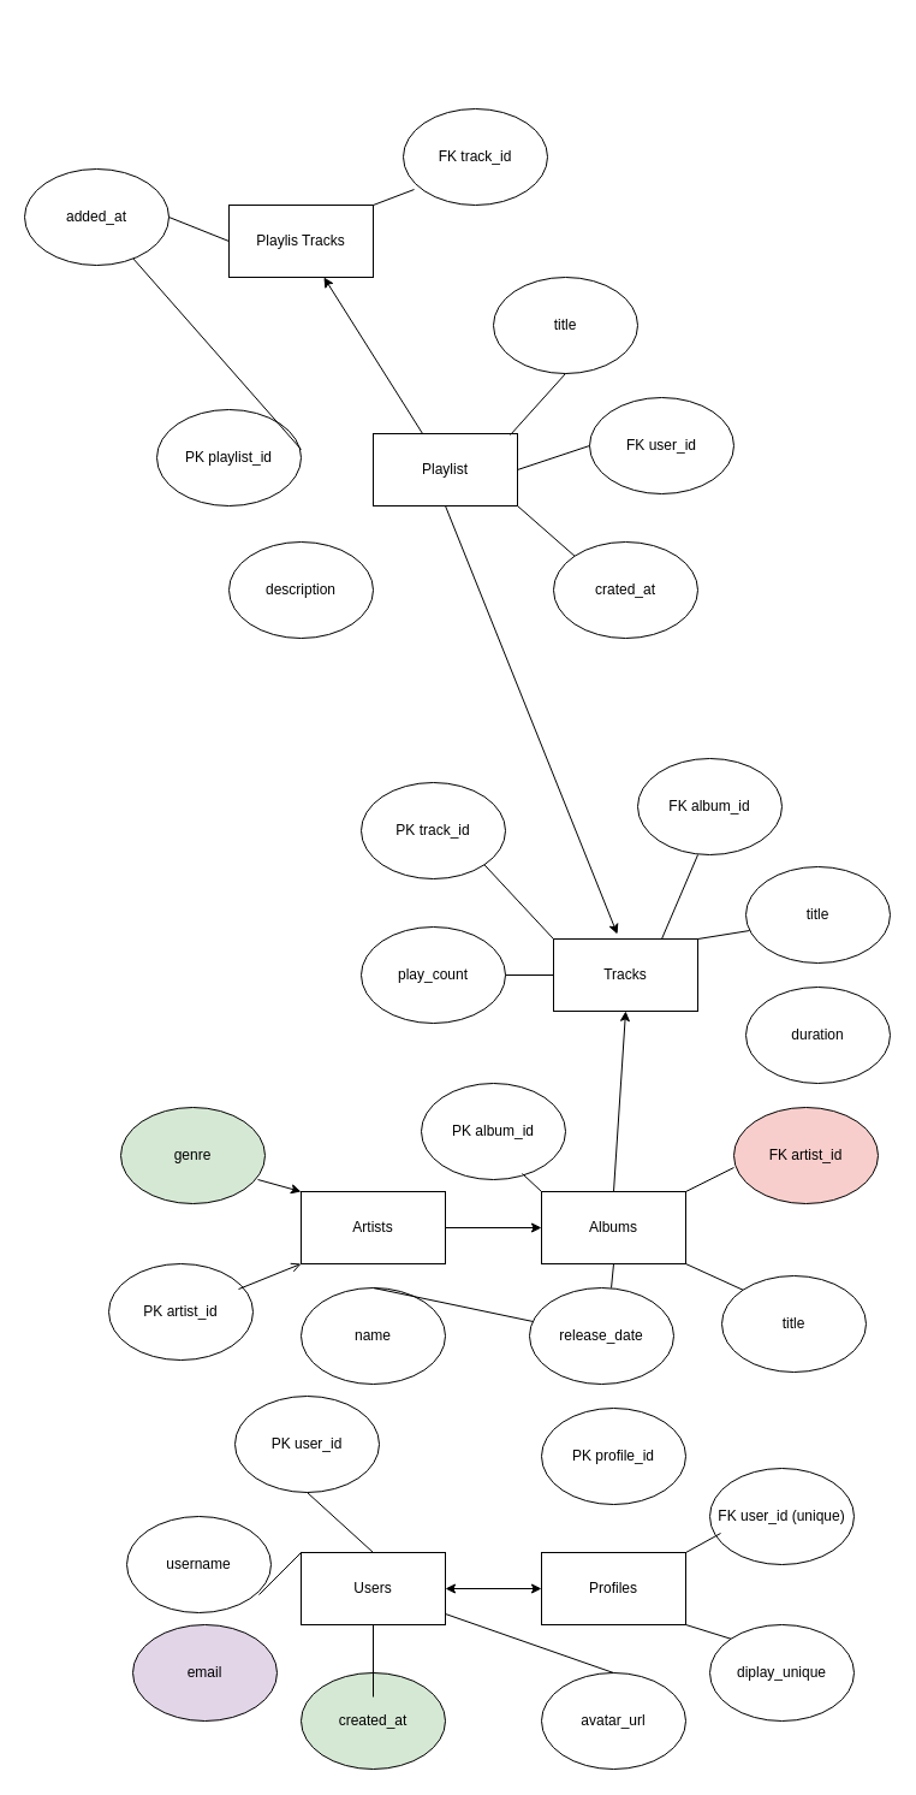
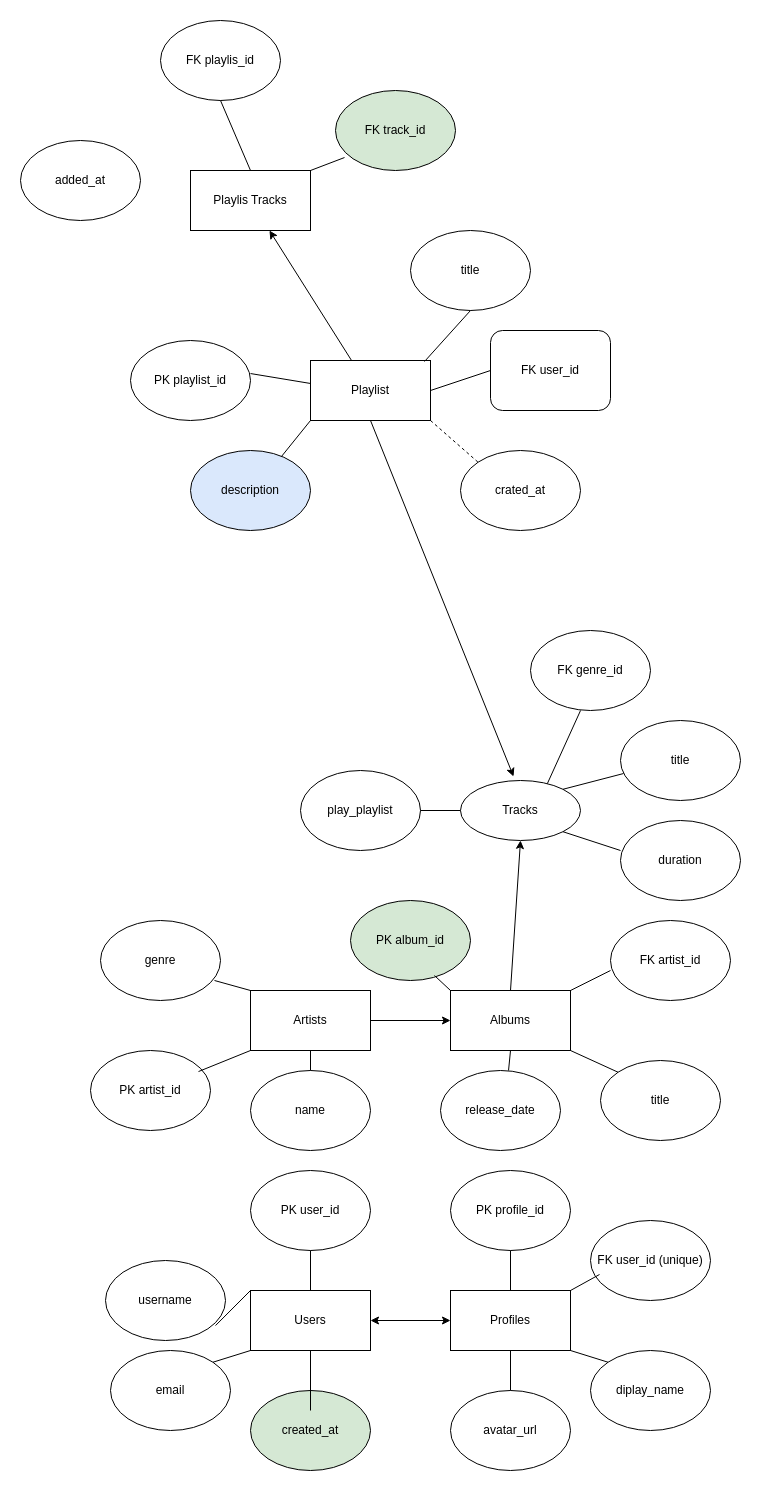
+ <mxCell id="65" value="FK playlis_id" style="ellipse;whiteSpace=wrap;html=1;" vertex="1" parent="1"><mxGeometry x="160" y="20" width="120" height="80" as="geometry" /></mxCell>
- <mxCell id="66" value="FK track_id" style="ellipse;whiteSpace=wrap;html=1;" vertex="1" parent="1"><mxGeometry x="335" y="90" width="120" height="80" as="geometry" /></mxCell>
+ <mxCell id="66" value="FK track_id" style="ellipse;whiteSpace=wrap;html=1;fillColor=#d5e8d4;" vertex="1" parent="1"><mxGeometry x="335" y="90" width="120" height="80" as="geometry" /></mxCell>
+ <mxCell id="68" value="" style="endArrow=none;html=1;entryX=0.5;entryY=1;entryDx=0;entryDy=0;exitX=0.5;exitY=0;exitDx=0;exitDy=0;" edge="1" parent="1" source="63" target="65"><mxGeometry width="50" height="50" relative="1" as="geometry"><mxPoint x="190" y="150" as="sourcePoint" /><mxPoint x="240" y="100" as="targetPoint" /></mxGeometry></mxCell>
- <mxCell id="67" value="" style="endArrow=none;html=1;entryX=0;entryY=0.5;entryDx=0;entryDy=0;exitX=1;exitY=0.5;exitDx=0;exitDy=0;" edge="1" parent="1" source="64" target="63"><mxGeometry width="50" height="50" relative="1" as="geometry"><mxPoint x="140" y="210" as="sourcePoint" /><mxPoint x="190" y="160" as="targetPoint" /></mxGeometry></mxCell>
- <mxCell id="36" value="" style="endArrow=none;html=1;exitX=1;exitY=0.413;exitDx=0;exitDy=0;exitPerimeter=0;" edge="1" parent="1" source="29" target="64"><mxGeometry width="50" height="50" relative="1" as="geometry"><mxPoint x="260" y="410" as="sourcePoint" /><mxPoint x="310" y="360" as="targetPoint" /></mxGeometry></mxCell>
+ <mxCell id="36" value="" style="endArrow=none;html=1;entryX=0;entryY=0.383;entryDx=0;entryDy=0;entryPerimeter=0;exitX=1;exitY=0.413;exitDx=0;exitDy=0;exitPerimeter=0;" edge="1" parent="1" source="29" target="26"><mxGeometry width="50" height="50" relative="1" as="geometry"><mxPoint x="260" y="410" as="sourcePoint" /><mxPoint x="310" y="360" as="targetPoint" /></mxGeometry></mxCell>
- <mxCell id="28" value="FK user_id" style="ellipse;whiteSpace=wrap;html=1;" vertex="1" parent="1"><mxGeometry x="490" y="330" width="120" height="80" as="geometry" /></mxCell>
+ <mxCell id="28" value="FK user_id" style="whiteSpace=wrap;html=1;rounded=1;" vertex="1" parent="1"><mxGeometry x="490" y="330" width="120" height="80" as="geometry" /></mxCell>
+ <mxCell id="35" value="" style="endArrow=none;html=1;entryX=0;entryY=1;entryDx=0;entryDy=0;exitX=0.758;exitY=0.075;exitDx=0;exitDy=0;exitPerimeter=0;" edge="1" parent="1" source="27" target="26"><mxGeometry width="50" height="50" relative="1" as="geometry"><mxPoint x="270" y="460" as="sourcePoint" /><mxPoint x="320" y="410" as="targetPoint" /></mxGeometry></mxCell>
- <mxCell id="33" value="" style="endArrow=none;html=1;entryX=0;entryY=0;entryDx=0;entryDy=0;exitX=1;exitY=1;exitDx=0;exitDy=0;" edge="1" parent="1" source="26" target="31"><mxGeometry width="50" height="50" relative="1" as="geometry"><mxPoint x="430" y="470" as="sourcePoint" /><mxPoint x="480" y="420" as="targetPoint" /></mxGeometry></mxCell>
+ <mxCell id="33" value="" style="endArrow=none;html=1;entryX=0;entryY=0;entryDx=0;entryDy=0;exitX=1;exitY=1;exitDx=0;exitDy=0;dashed=1;" edge="1" parent="1" source="26" target="31"><mxGeometry width="50" height="50" relative="1" as="geometry"><mxPoint x="430" y="470" as="sourcePoint" /><mxPoint x="480" y="420" as="targetPoint" /></mxGeometry></mxCell>
- <mxCell id="27" value="description" style="ellipse;whiteSpace=wrap;html=1;" vertex="1" parent="1"><mxGeometry x="190" y="450" width="120" height="80" as="geometry" /></mxCell>
+ <mxCell id="27" value="description" style="ellipse;whiteSpace=wrap;html=1;fillColor=#dae8fc;" vertex="1" parent="1"><mxGeometry x="190" y="450" width="120" height="80" as="geometry" /></mxCell>
- <mxCell id="55" value="FK album_id" style="ellipse;whiteSpace=wrap;html=1;" vertex="1" parent="1"><mxGeometry x="530" y="630" width="120" height="80" as="geometry" /></mxCell>
+ <mxCell id="55" value="FK genre_id" style="ellipse;whiteSpace=wrap;html=1;" vertex="1" parent="1"><mxGeometry x="530" y="630" width="120" height="80" as="geometry" /></mxCell>
- <mxCell id="53" value="PK track_id" style="ellipse;whiteSpace=wrap;html=1;" vertex="1" parent="1"><mxGeometry x="300" y="650" width="120" height="80" as="geometry" /></mxCell>
- <mxCell id="59" value="" style="endArrow=none;html=1;entryX=1;entryY=1;entryDx=0;entryDy=0;exitX=0;exitY=0;exitDx=0;exitDy=0;" edge="1" parent="1" source="7" target="53"><mxGeometry width="50" height="50" relative="1" as="geometry"><mxPoint x="370" y="890" as="sourcePoint" /><mxPoint x="420" y="840" as="targetPoint" /></mxGeometry></mxCell>
- <mxCell id="52" value="play_count" style="ellipse;whiteSpace=wrap;html=1;" vertex="1" parent="1"><mxGeometry x="300" y="770" width="120" height="80" as="geometry" /></mxCell>
+ <mxCell id="52" value="play_playlist" style="ellipse;whiteSpace=wrap;html=1;" vertex="1" parent="1"><mxGeometry x="300" y="770" width="120" height="80" as="geometry" /></mxCell>
- <mxCell id="7" value="Tracks" style="rounded=0;whiteSpace=wrap;html=1;" vertex="1" parent="1"><mxGeometry x="460" y="780" width="120" height="60" as="geometry" /></mxCell>
+ <mxCell id="7" value="Tracks" style="ellipse;whiteSpace=wrap;html=1;" vertex="1" parent="1"><mxGeometry x="460" y="780" width="120" height="60" as="geometry" /></mxCell>
+ <mxCell id="58" value="" style="endArrow=none;html=1;entryX=0;entryY=0.375;entryDx=0;entryDy=0;entryPerimeter=0;exitX=1;exitY=1;exitDx=0;exitDy=0;" edge="1" parent="1" source="7" target="54"><mxGeometry width="50" height="50" relative="1" as="geometry"><mxPoint x="370" y="890" as="sourcePoint" /><mxPoint x="420" y="840" as="targetPoint" /></mxGeometry></mxCell>
- <mxCell id="43" value="PK album_id" style="ellipse;whiteSpace=wrap;html=1;" vertex="1" parent="1"><mxGeometry x="350" y="900" width="120" height="80" as="geometry" /></mxCell>
+ <mxCell id="43" value="PK album_id" style="ellipse;whiteSpace=wrap;html=1;fillColor=#d5e8d4;" vertex="1" parent="1"><mxGeometry x="350" y="900" width="120" height="80" as="geometry" /></mxCell>
- <mxCell id="39" value="genre" style="ellipse;whiteSpace=wrap;html=1;fillColor=#d5e8d4;" vertex="1" parent="1"><mxGeometry x="100" y="920" width="120" height="80" as="geometry" /></mxCell>
+ <mxCell id="39" value="genre" style="ellipse;whiteSpace=wrap;html=1;" vertex="1" parent="1"><mxGeometry x="100" y="920" width="120" height="80" as="geometry" /></mxCell>
- <mxCell id="46" value="FK artist_id" style="ellipse;whiteSpace=wrap;html=1;fillColor=#f8cecc;" vertex="1" parent="1"><mxGeometry x="610" y="920" width="120" height="80" as="geometry" /></mxCell>
+ <mxCell id="46" value="FK artist_id" style="ellipse;whiteSpace=wrap;html=1;" vertex="1" parent="1"><mxGeometry x="610" y="920" width="120" height="80" as="geometry" /></mxCell>
- <mxCell id="40" value="" style="endArrow=classic;html=1;exitX=0.95;exitY=0.75;exitDx=0;exitDy=0;entryX=0;entryY=0;entryDx=0;entryDy=0;exitPerimeter=0;" edge="1" parent="1" source="39" target="5"><mxGeometry width="50" height="50" relative="1" as="geometry"><mxPoint x="230" y="1010" as="sourcePoint" /><mxPoint x="280" y="960" as="targetPoint" /></mxGeometry></mxCell>
+ <mxCell id="40" value="" style="endArrow=none;html=1;exitX=0.95;exitY=0.75;exitDx=0;exitDy=0;entryX=0;entryY=0;entryDx=0;entryDy=0;exitPerimeter=0;" edge="1" parent="1" source="39" target="5"><mxGeometry width="50" height="50" relative="1" as="geometry"><mxPoint x="230" y="1010" as="sourcePoint" /><mxPoint x="280" y="960" as="targetPoint" /></mxGeometry></mxCell>
- <mxCell id="41" value="" style="endArrow=open;html=1;entryX=0;entryY=1;entryDx=0;entryDy=0;exitX=0.9;exitY=0.263;exitDx=0;exitDy=0;exitPerimeter=0;" edge="1" parent="1" source="37" target="5"><mxGeometry width="50" height="50" relative="1" as="geometry"><mxPoint x="200" y="1080" as="sourcePoint" /><mxPoint x="250" y="1030" as="targetPoint" /></mxGeometry></mxCell>
+ <mxCell id="41" value="" style="endArrow=none;html=1;entryX=0;entryY=1;entryDx=0;entryDy=0;exitX=0.9;exitY=0.263;exitDx=0;exitDy=0;exitPerimeter=0;" edge="1" parent="1" source="37" target="5"><mxGeometry width="50" height="50" relative="1" as="geometry"><mxPoint x="200" y="1080" as="sourcePoint" /><mxPoint x="250" y="1030" as="targetPoint" /></mxGeometry></mxCell>
- <mxCell id="42" value="" style="endArrow=none;html=1;exitX=0.5;exitY=0;exitDx=0;exitDy=0;" edge="1" parent="1" source="38" target="45"><mxGeometry width="50" height="50" relative="1" as="geometry"><mxPoint x="290" y="1090" as="sourcePoint" /><mxPoint x="340" y="1040" as="targetPoint" /></mxGeometry></mxCell>
+ <mxCell id="42" value="" style="endArrow=none;html=1;entryX=0.5;entryY=1;entryDx=0;entryDy=0;exitX=0.5;exitY=0;exitDx=0;exitDy=0;" edge="1" parent="1" source="38" target="5"><mxGeometry width="50" height="50" relative="1" as="geometry"><mxPoint x="290" y="1090" as="sourcePoint" /><mxPoint x="340" y="1040" as="targetPoint" /></mxGeometry></mxCell>
- <mxCell id="10" value="PK user_id" style="ellipse;whiteSpace=wrap;html=1;" vertex="1" parent="1"><mxGeometry x="195" y="1160" width="120" height="80" as="geometry" /></mxCell>
+ <mxCell id="10" value="PK user_id" style="ellipse;whiteSpace=wrap;html=1;" vertex="1" parent="1"><mxGeometry x="250" y="1170" width="120" height="80" as="geometry" /></mxCell>
+ <mxCell id="21" value="" style="endArrow=none;html=1;exitX=0.5;exitY=0;exitDx=0;exitDy=0;entryX=0.5;entryY=1;entryDx=0;entryDy=0;" edge="1" parent="1" source="3" target="17"><mxGeometry width="50" height="50" relative="1" as="geometry"><mxPoint x="480" y="1285" as="sourcePoint" /><mxPoint x="510" y="1260" as="targetPoint" /></mxGeometry></mxCell>
+ <mxCell id="16" value="" style="endArrow=none;html=1;entryX=0;entryY=1;entryDx=0;entryDy=0;exitX=1;exitY=0;exitDx=0;exitDy=0;" edge="1" parent="1" source="11" target="2"><mxGeometry width="50" height="50" relative="1" as="geometry"><mxPoint x="200" y="1410" as="sourcePoint" /><mxPoint x="250" y="1360" as="targetPoint" /></mxGeometry></mxCell>
- <mxCell id="24" value="" style="endArrow=none;html=1;exitX=0.5;exitY=0;exitDx=0;exitDy=0;" edge="1" parent="1" source="18" target="2"><mxGeometry width="50" height="50" relative="1" as="geometry"><mxPoint x="480" y="1390" as="sourcePoint" /><mxPoint x="530" y="1340" as="targetPoint" /></mxGeometry></mxCell>
+ <mxCell id="24" value="" style="endArrow=none;html=1;exitX=0.5;exitY=0;exitDx=0;exitDy=0;entryX=0.5;entryY=1;entryDx=0;entryDy=0;" edge="1" parent="1" source="18" target="3"><mxGeometry width="50" height="50" relative="1" as="geometry"><mxPoint x="480" y="1390" as="sourcePoint" /><mxPoint x="530" y="1340" as="targetPoint" /></mxGeometry></mxCell>
- <mxCell id="11" value="email" style="ellipse;whiteSpace=wrap;html=1;fillColor=#e1d5e7;" vertex="1" parent="1"><mxGeometry x="110" y="1350" width="120" height="80" as="geometry" /></mxCell>
+ <mxCell id="11" value="email" style="ellipse;whiteSpace=wrap;html=1;" vertex="1" parent="1"><mxGeometry x="110" y="1350" width="120" height="80" as="geometry" /></mxCell>
- <mxCell id="20" value="diplay_unique" style="ellipse;whiteSpace=wrap;html=1;" vertex="1" parent="1"><mxGeometry x="590" y="1350" width="120" height="80" as="geometry" /></mxCell>
+ <mxCell id="20" value="diplay_name" style="ellipse;whiteSpace=wrap;html=1;" vertex="1" parent="1"><mxGeometry x="590" y="1350" width="120" height="80" as="geometry" /></mxCell>
